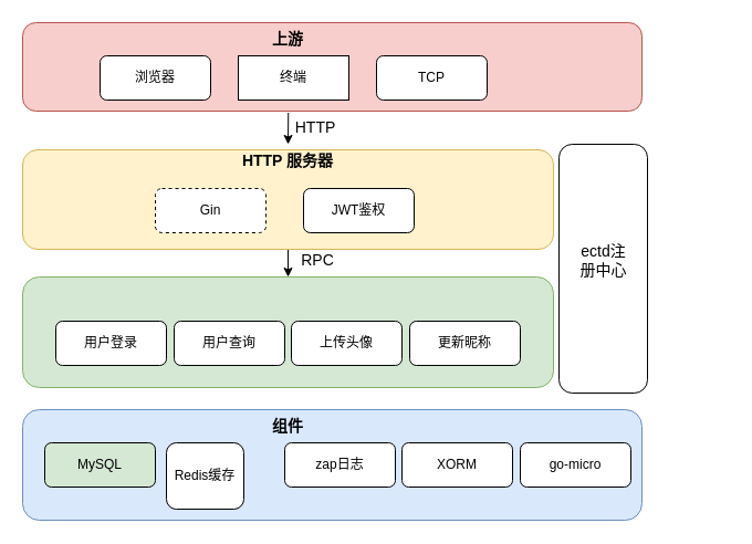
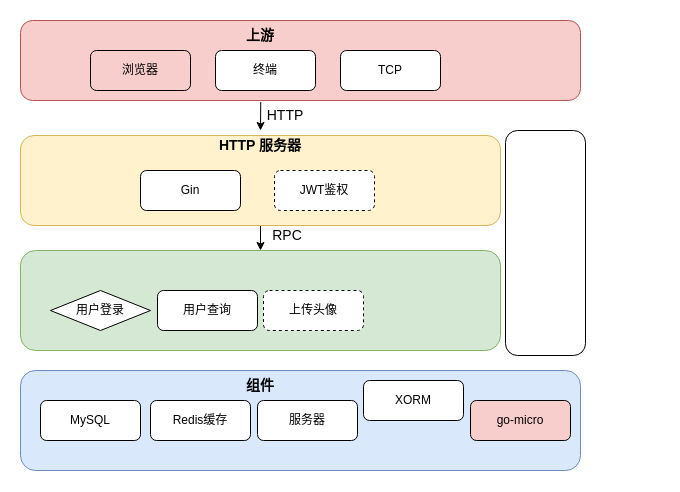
- <mxCell id="18" value="浏览器" style="rounded=1;whiteSpace=wrap;html=1;" parent="1" vertex="1"><mxGeometry x="90" y="50" width="100" height="40" as="geometry" /></mxCell>
+ <mxCell id="18" value="浏览器" style="rounded=1;whiteSpace=wrap;html=1;fillColor=#f8cecc;" parent="1" vertex="1"><mxGeometry x="90" y="50" width="100" height="40" as="geometry" /></mxCell>
- <mxCell id="19" value="终端" style="whiteSpace=wrap;html=1;rounded=0;" parent="1" vertex="1"><mxGeometry x="215" y="50" width="100" height="40" as="geometry" /></mxCell>
+ <mxCell id="19" value="终端" style="rounded=1;whiteSpace=wrap;html=1;" parent="1" vertex="1"><mxGeometry x="215" y="50" width="100" height="40" as="geometry" /></mxCell>
- <mxCell id="22" value="Gin" style="rounded=1;whiteSpace=wrap;html=1;dashed=1;" parent="1" vertex="1"><mxGeometry x="140" y="170" width="100" height="40" as="geometry" /></mxCell>
+ <mxCell id="22" value="Gin" style="rounded=1;whiteSpace=wrap;html=1;" parent="1" vertex="1"><mxGeometry x="140" y="170" width="100" height="40" as="geometry" /></mxCell>
- <mxCell id="23" value="JWT鉴权" style="rounded=1;whiteSpace=wrap;html=1;" parent="1" vertex="1"><mxGeometry x="274" y="170" width="100" height="40" as="geometry" /></mxCell>
+ <mxCell id="23" value="JWT鉴权" style="rounded=1;whiteSpace=wrap;html=1;dashed=1;" parent="1" vertex="1"><mxGeometry x="274" y="170" width="100" height="40" as="geometry" /></mxCell>
- <mxCell id="24" value="ectd注册中心" style="text;html=1;strokeColor=none;fillColor=none;align=center;verticalAlign=middle;whiteSpace=wrap;rounded=0;fontSize=14;" parent="1" vertex="1"><mxGeometry x="522.5" y="220" width="45" height="30" as="geometry" /></mxCell>
- <mxCell id="9" value="用户登录" style="rounded=1;whiteSpace=wrap;html=1;" parent="1" vertex="1"><mxGeometry x="50" y="290" width="100" height="40" as="geometry" /></mxCell>
+ <mxCell id="9" value="用户登录" style="rhombus;whiteSpace=wrap;html=1;" parent="1" vertex="1"><mxGeometry x="50" y="290" width="100" height="40" as="geometry" /></mxCell>
- <mxCell id="11" value="上传头像" style="rounded=1;whiteSpace=wrap;html=1;" parent="1" vertex="1"><mxGeometry x="263" y="290" width="100" height="40" as="geometry" /></mxCell>
+ <mxCell id="11" value="上传头像" style="rounded=1;whiteSpace=wrap;html=1;dashed=1;" parent="1" vertex="1"><mxGeometry x="263" y="290" width="100" height="40" as="geometry" /></mxCell>
- <mxCell id="12" value="更新昵称" style="rounded=1;whiteSpace=wrap;html=1;" parent="1" vertex="1"><mxGeometry x="370" y="290" width="100" height="40" as="geometry" /></mxCell>
- <mxCell id="4" value="MySQL" style="rounded=1;whiteSpace=wrap;html=1;fillColor=#d5e8d4;" parent="1" vertex="1"><mxGeometry x="40" y="400" width="100" height="40" as="geometry" /></mxCell>
+ <mxCell id="4" value="MySQL" style="rounded=1;whiteSpace=wrap;html=1;" parent="1" vertex="1"><mxGeometry x="40" y="400" width="100" height="40" as="geometry" /></mxCell>
- <mxCell id="7" value="zap日志" style="rounded=1;whiteSpace=wrap;html=1;" parent="1" vertex="1"><mxGeometry x="257" y="400" width="100" height="40" as="geometry" /></mxCell>
+ <mxCell id="7" value="服务器" style="rounded=1;whiteSpace=wrap;html=1;" parent="1" vertex="1"><mxGeometry x="257" y="400" width="100" height="40" as="geometry" /></mxCell>
- <mxCell id="27" value="XORM" style="rounded=1;whiteSpace=wrap;html=1;" parent="1" vertex="1"><mxGeometry x="363" y="400" width="100" height="40" as="geometry" /></mxCell>
+ <mxCell id="27" value="XORM" style="rounded=1;whiteSpace=wrap;html=1;" parent="1" vertex="1"><mxGeometry x="363" y="380" width="100" height="40" as="geometry" /></mxCell>
- <mxCell id="28" value="go-micro" style="rounded=1;whiteSpace=wrap;html=1;" vertex="1" parent="1"><mxGeometry x="470" y="400" width="100" height="40" as="geometry" /></mxCell>
+ <mxCell id="28" value="go-micro" style="rounded=1;whiteSpace=wrap;html=1;fillColor=#f8cecc;" vertex="1" parent="1"><mxGeometry x="470" y="400" width="100" height="40" as="geometry" /></mxCell>
- <mxCell id="5" value="Redis缓存" style="rounded=1;whiteSpace=wrap;html=1;" parent="1" vertex="1"><mxGeometry x="150" y="400" width="70" height="60" as="geometry" /></mxCell>
+ <mxCell id="5" value="Redis缓存" style="rounded=1;whiteSpace=wrap;html=1;" parent="1" vertex="1"><mxGeometry x="150" y="400" width="100" height="40" as="geometry" /></mxCell>
